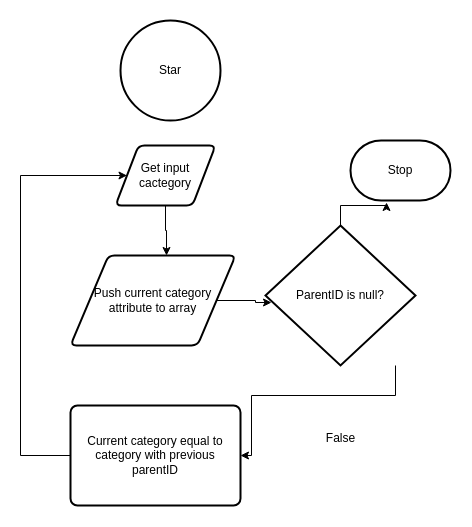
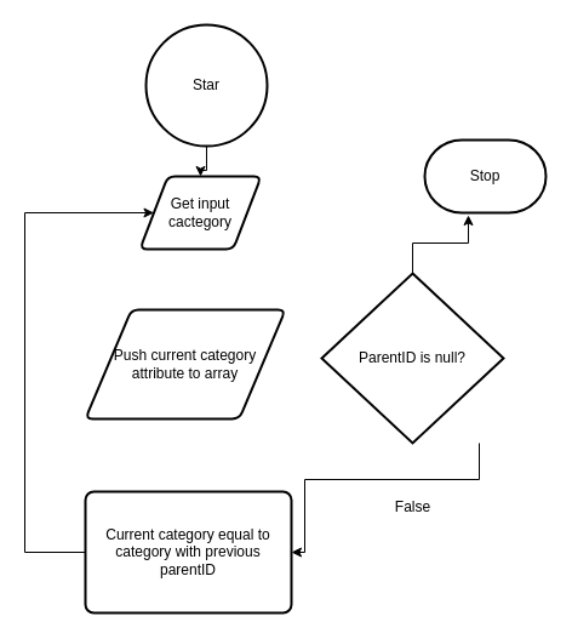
+ <mxCell id="2" style="edgeStyle=orthogonalEdgeStyle;rounded=0;orthogonalLoop=1;jettySize=auto;html=1;entryX=0.5;entryY=0;entryDx=0;entryDy=0;" edge="1" parent="1" source="3" target="8"><mxGeometry relative="1" as="geometry" /></mxCell>
- <mxCell id="9" value="Stop" style="strokeWidth=2;html=1;shape=mxgraph.flowchart.terminator;whiteSpace=wrap;" vertex="1" parent="1"><mxGeometry x="350" y="140" width="100" height="60" as="geometry" /></mxCell>
+ <mxCell id="9" value="Stop" style="strokeWidth=2;html=1;shape=mxgraph.flowchart.terminator;whiteSpace=wrap;" vertex="1" parent="1"><mxGeometry x="350" y="115" width="100" height="60" as="geometry" /></mxCell>
- <mxCell id="7" style="edgeStyle=orthogonalEdgeStyle;rounded=0;orthogonalLoop=1;jettySize=auto;html=1;entryX=0.582;entryY=0;entryDx=0;entryDy=0;entryPerimeter=0;" edge="1" parent="1" source="8" target="13"><mxGeometry relative="1" as="geometry" /></mxCell>
- <mxCell id="12" style="edgeStyle=orthogonalEdgeStyle;rounded=0;orthogonalLoop=1;jettySize=auto;html=1;entryX=0.04;entryY=0.55;entryDx=0;entryDy=0;entryPerimeter=0;" edge="1" parent="1" source="13" target="6"><mxGeometry relative="1" as="geometry" /></mxCell>
- <mxCell id="14" value="False" style="text;html=1;align=center;verticalAlign=middle;resizable=0;points=[];autosize=1;strokeColor=none;fillColor=none;" vertex="1" parent="1"><mxGeometry x="315" y="423" width="50" height="30" as="geometry" /></mxCell>
+ <mxCell id="14" value="False" style="text;html=1;align=center;verticalAlign=middle;resizable=0;points=[];autosize=1;strokeColor=none;fillColor=none;" vertex="1" parent="1"><mxGeometry x="315" y="403" width="50" height="30" as="geometry" /></mxCell>
